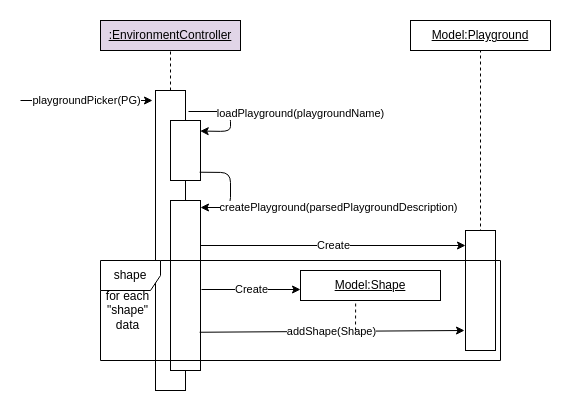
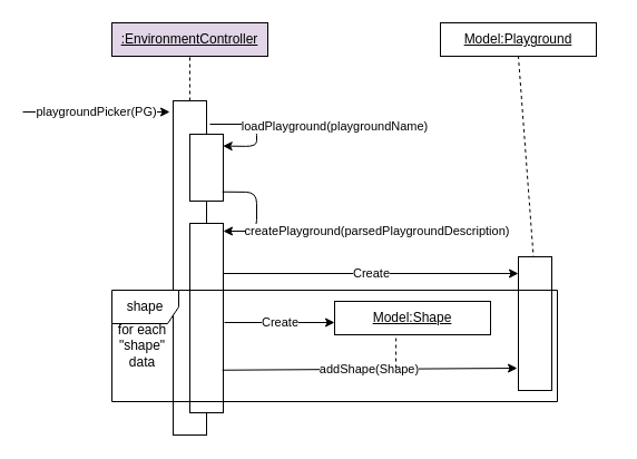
- <mxCell id="10" value="&lt;u&gt;Model:Playground&lt;/u&gt;" style="rounded=0;whiteSpace=wrap;html=1;" vertex="1" parent="1"><mxGeometry x="410" y="20" width="140" height="30" as="geometry" /></mxCell>
+ <mxCell id="10" value="&lt;u&gt;Model:Playground&lt;/u&gt;" style="rounded=0;whiteSpace=wrap;html=1;" vertex="1" parent="1"><mxGeometry x="395" y="20" width="140" height="30" as="geometry" /></mxCell>
